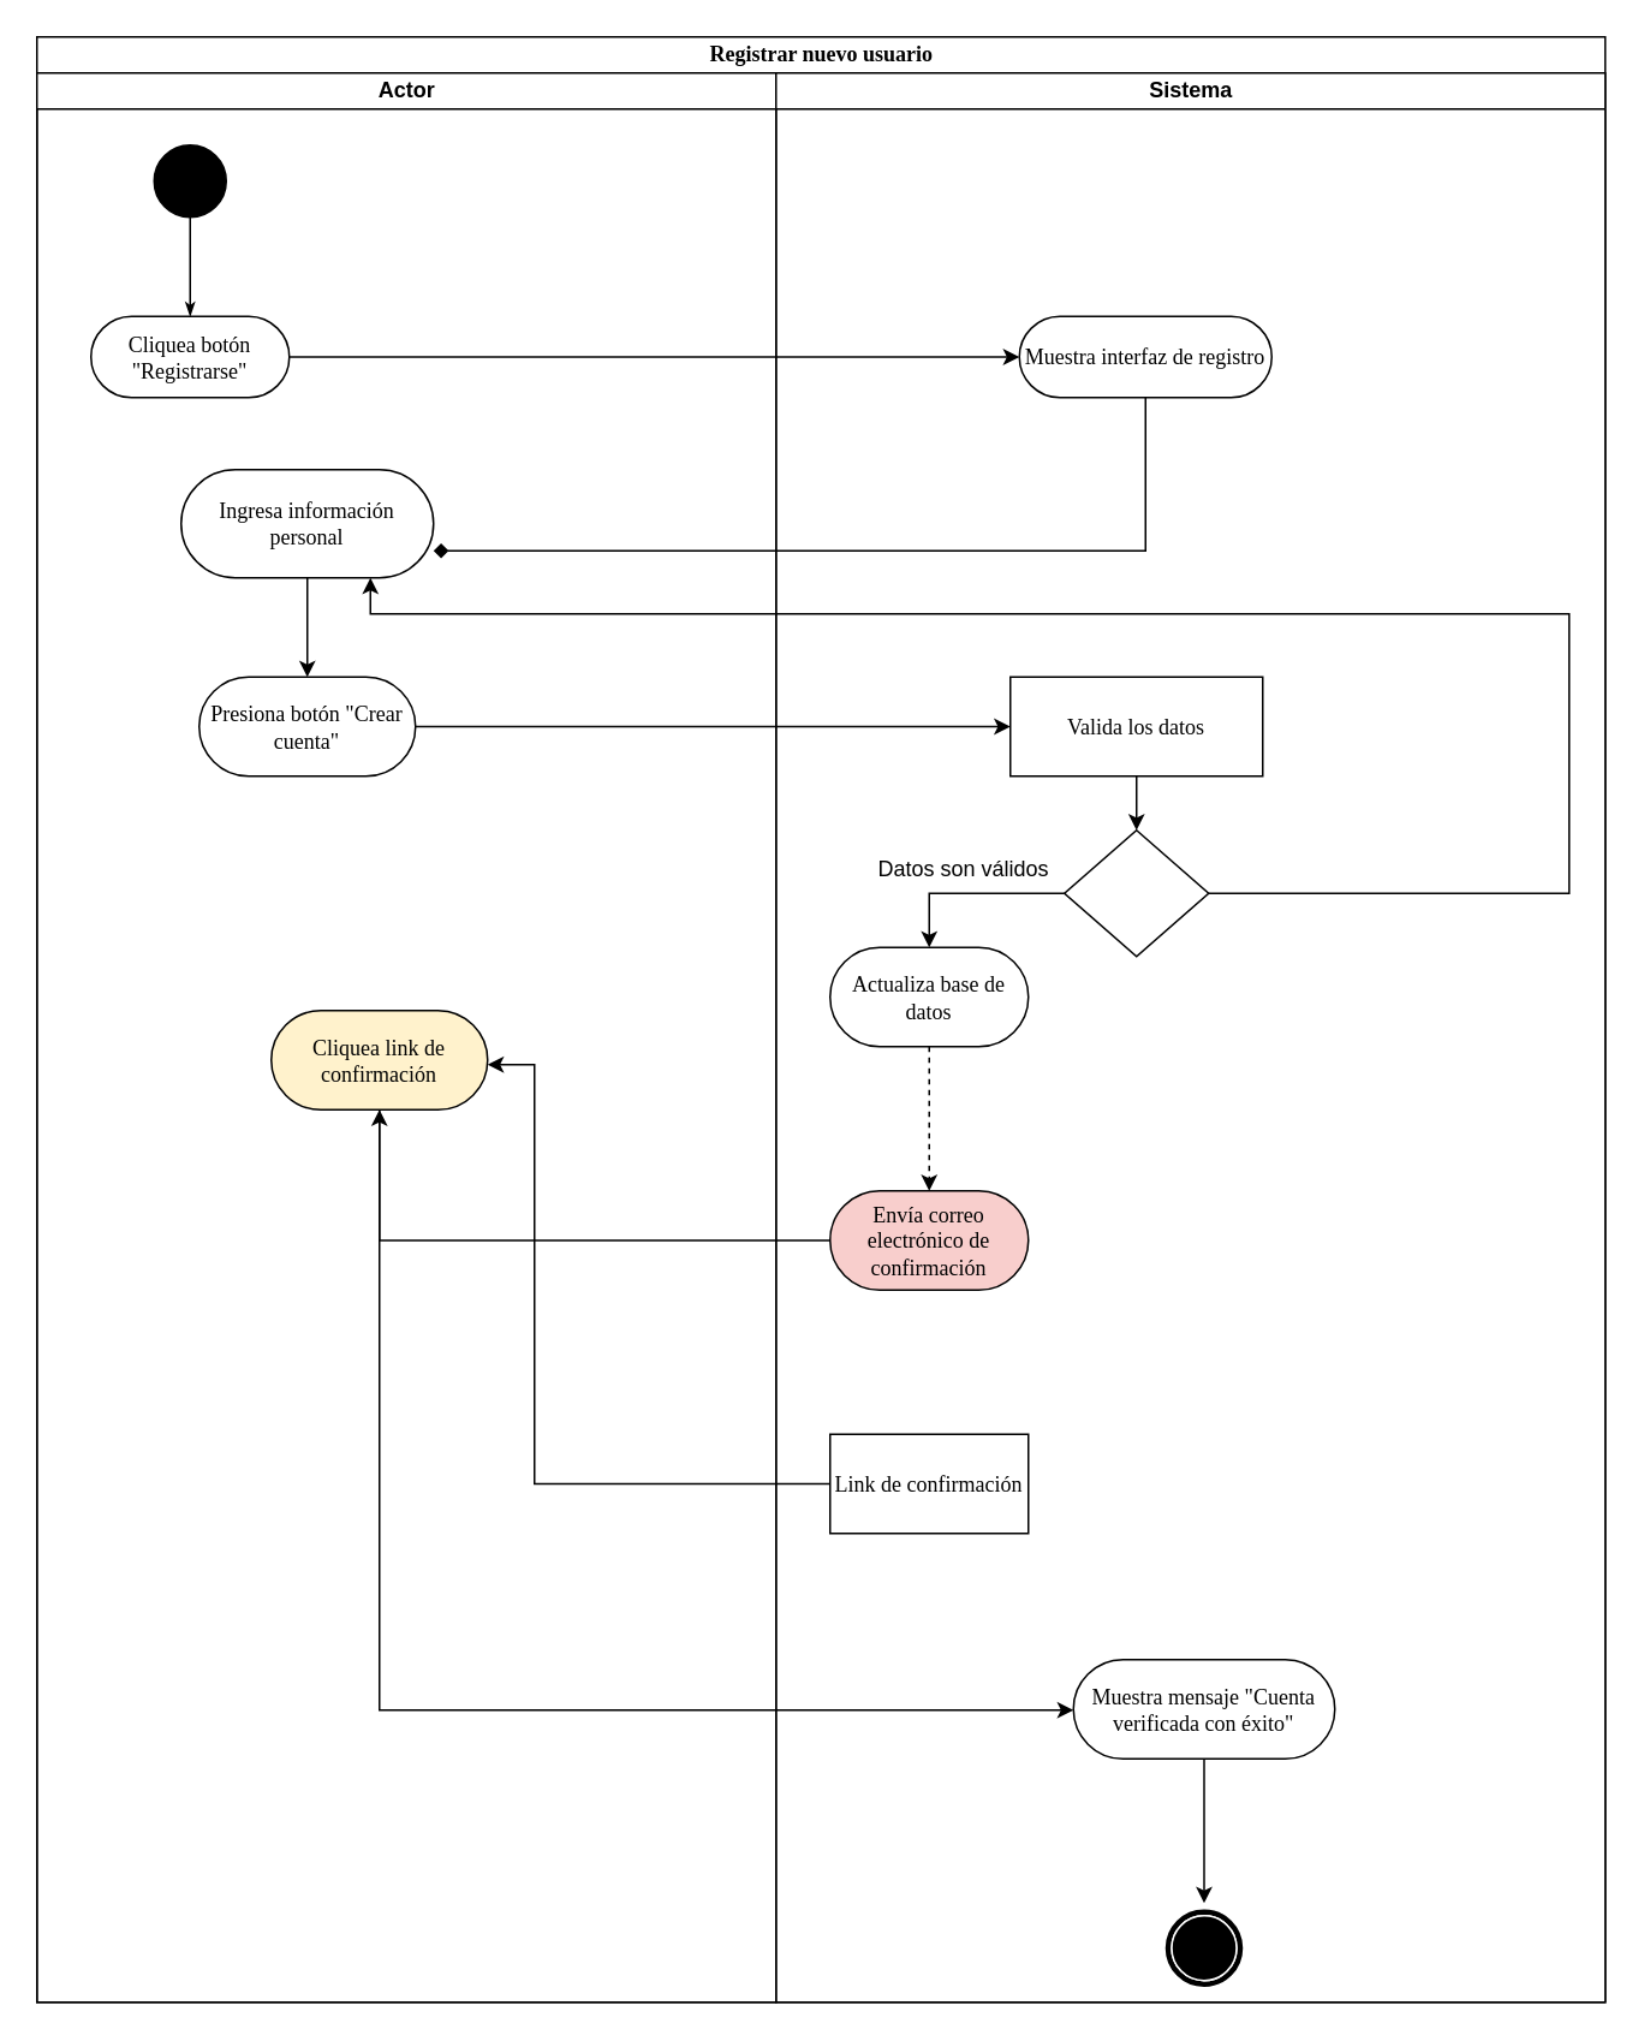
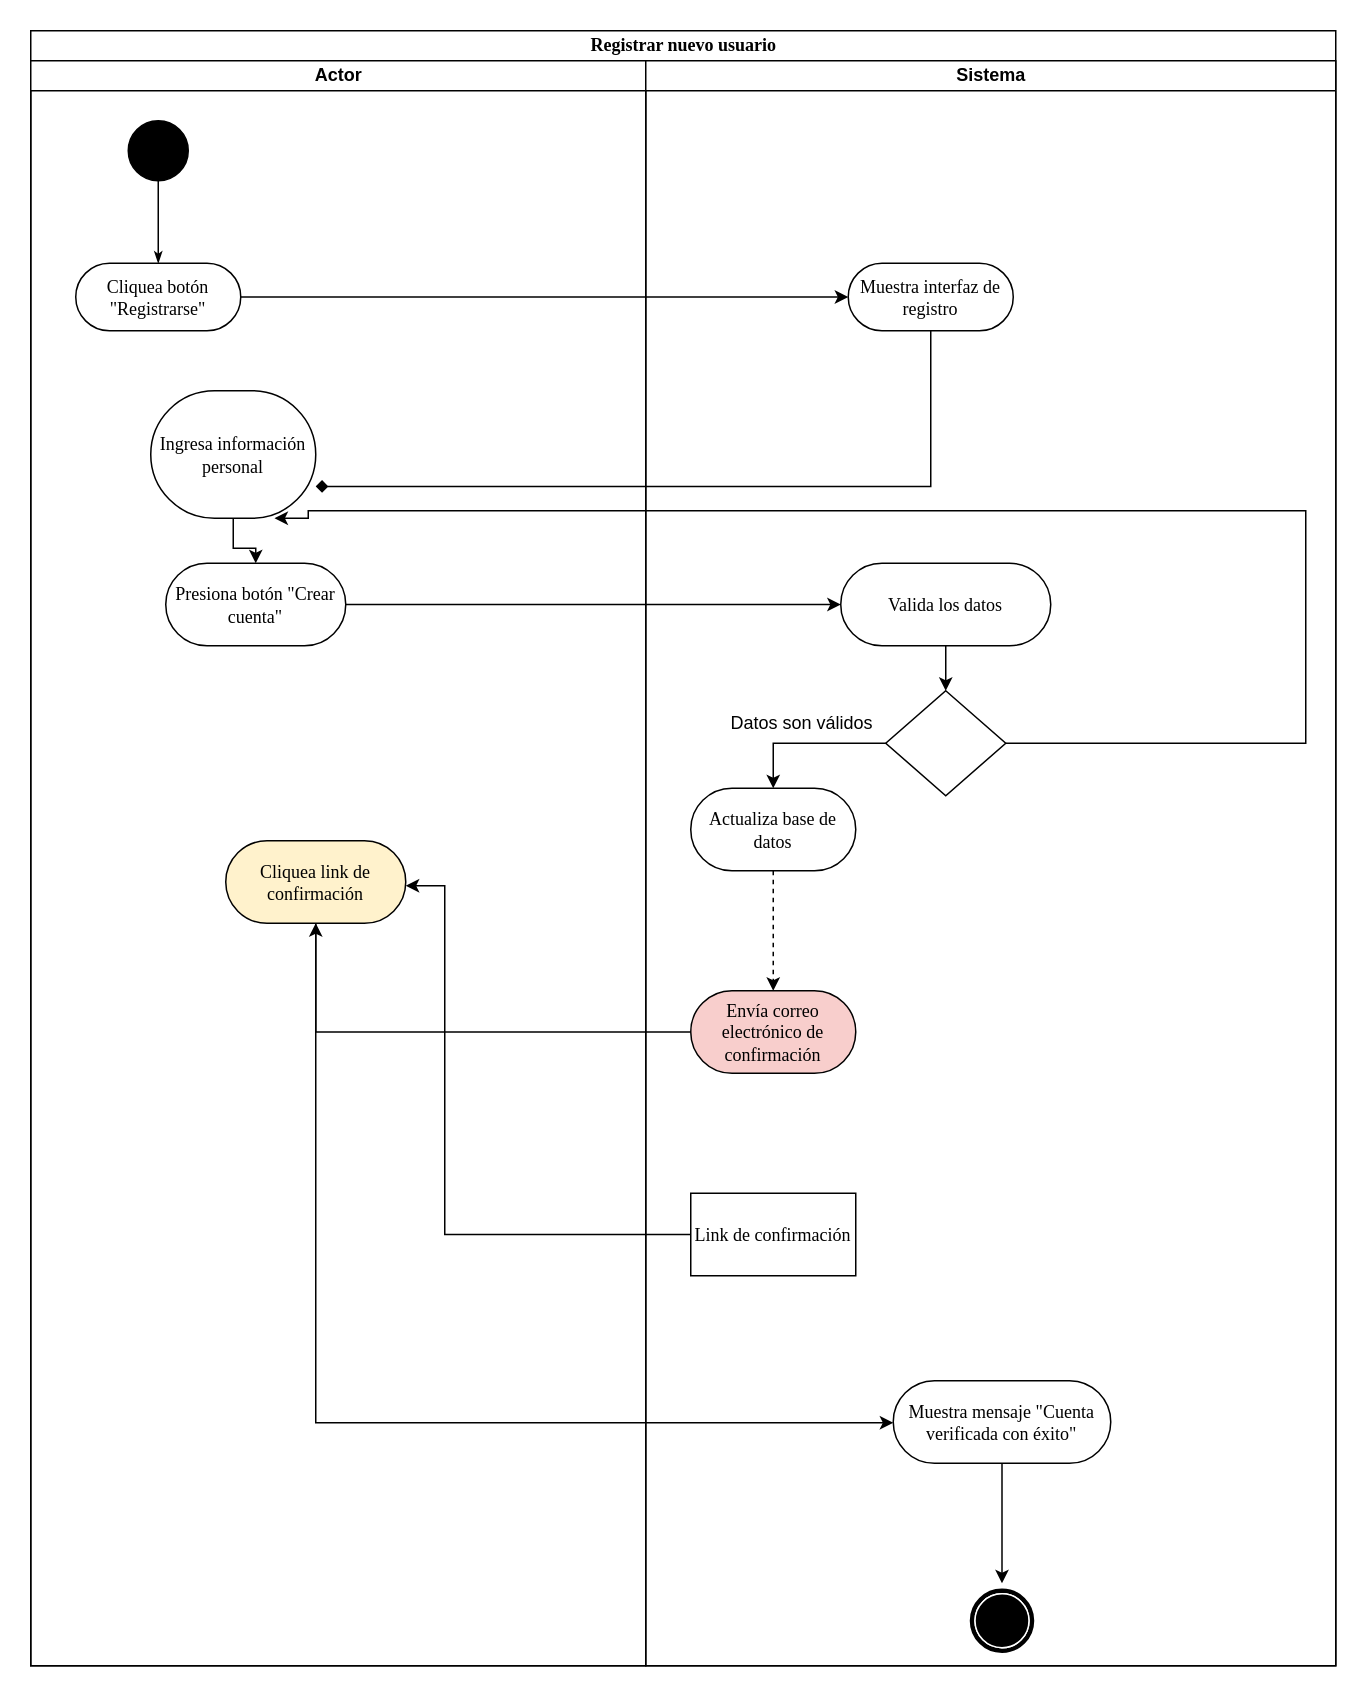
- <mxCell id="18" value="Muestra interfaz de registro" style="rounded=1;whiteSpace=wrap;html=1;shadow=0;comic=0;labelBackgroundColor=none;strokeColor=#000000;strokeWidth=1;fillColor=#ffffff;fontFamily=Verdana;fontSize=12;fontColor=#000000;align=center;arcSize=50;" vertex="1" parent="11"><mxGeometry x="135" y="135" width="140" height="45" as="geometry" /></mxCell>
+ <mxCell id="18" value="Muestra interfaz de registro" style="rounded=1;whiteSpace=wrap;html=1;shadow=0;comic=0;labelBackgroundColor=none;strokeColor=#000000;strokeWidth=1;fillColor=#ffffff;fontFamily=Verdana;fontSize=12;fontColor=#000000;align=center;arcSize=50;" vertex="1" parent="11"><mxGeometry x="135" y="135" width="110" height="45" as="geometry" /></mxCell>
- <mxCell id="5" value="Ingresa información personal" style="rounded=1;whiteSpace=wrap;html=1;shadow=0;comic=0;labelBackgroundColor=none;strokeColor=#000000;strokeWidth=1;fillColor=#ffffff;fontFamily=Verdana;fontSize=12;fontColor=#000000;align=center;arcSize=50;" parent="3" vertex="1"><mxGeometry x="80" y="220" width="140" height="60" as="geometry" /></mxCell>
+ <mxCell id="5" value="Ingresa información personal" style="rounded=1;whiteSpace=wrap;html=1;shadow=0;comic=0;labelBackgroundColor=none;strokeColor=#000000;strokeWidth=1;fillColor=#ffffff;fontFamily=Verdana;fontSize=12;fontColor=#000000;align=center;arcSize=50;" parent="3" vertex="1"><mxGeometry x="80" y="220" width="110" height="85" as="geometry" /></mxCell>
- <mxCell id="20" value="Valida los datos" style="whiteSpace=wrap;html=1;shadow=0;comic=0;labelBackgroundColor=none;strokeColor=#000000;strokeWidth=1;fillColor=#ffffff;fontFamily=Verdana;fontSize=12;fontColor=#000000;align=center;arcSize=50;rounded=0;" vertex="1" parent="11"><mxGeometry x="130" y="335" width="140" height="55" as="geometry" /></mxCell>
+ <mxCell id="20" value="Valida los datos" style="rounded=1;whiteSpace=wrap;html=1;shadow=0;comic=0;labelBackgroundColor=none;strokeColor=#000000;strokeWidth=1;fillColor=#ffffff;fontFamily=Verdana;fontSize=12;fontColor=#000000;align=center;arcSize=50;" vertex="1" parent="11"><mxGeometry x="130" y="335" width="140" height="55" as="geometry" /></mxCell>
